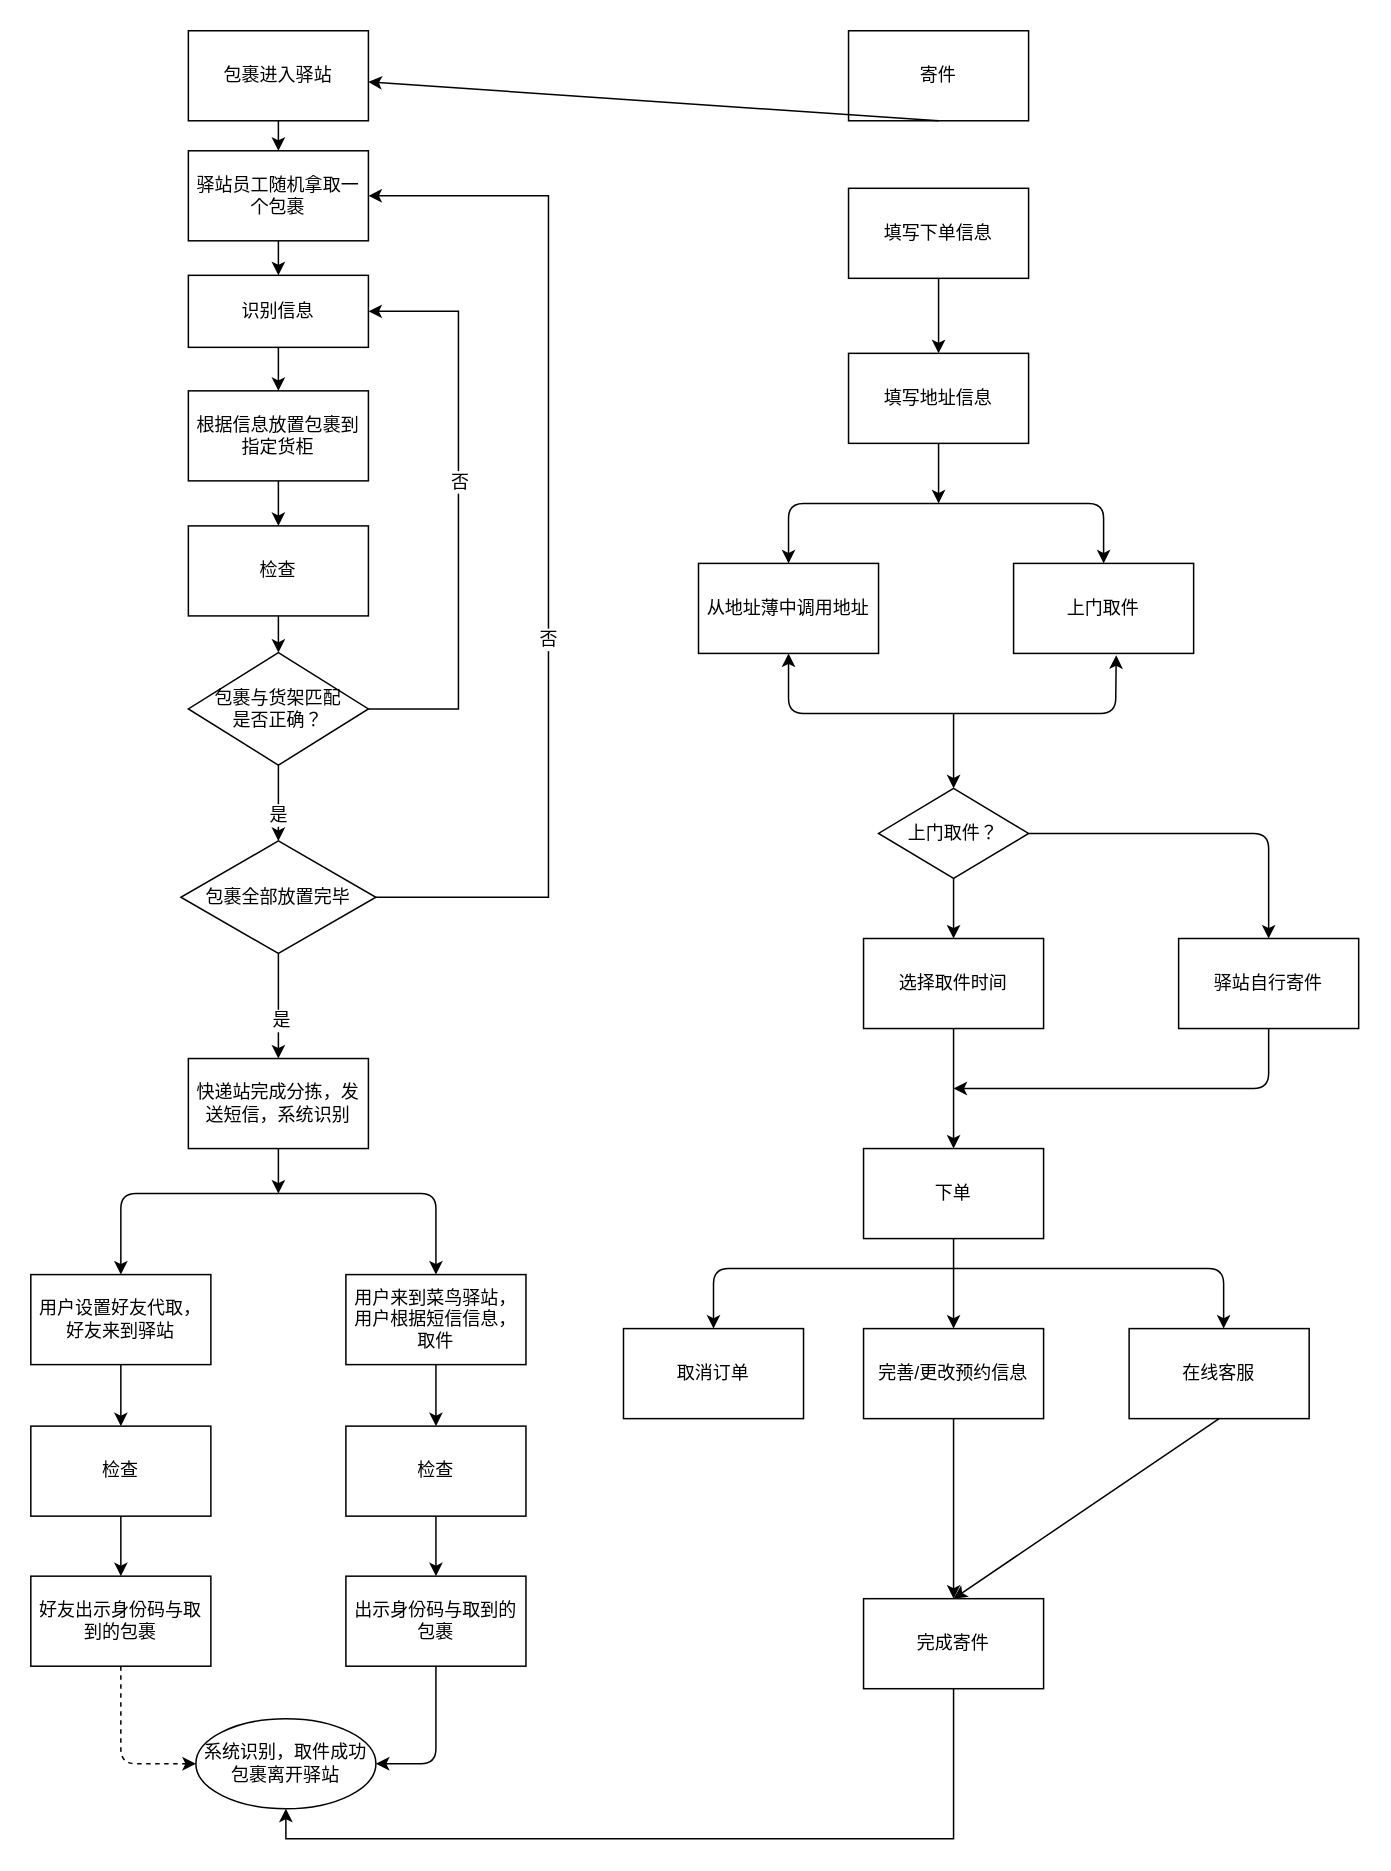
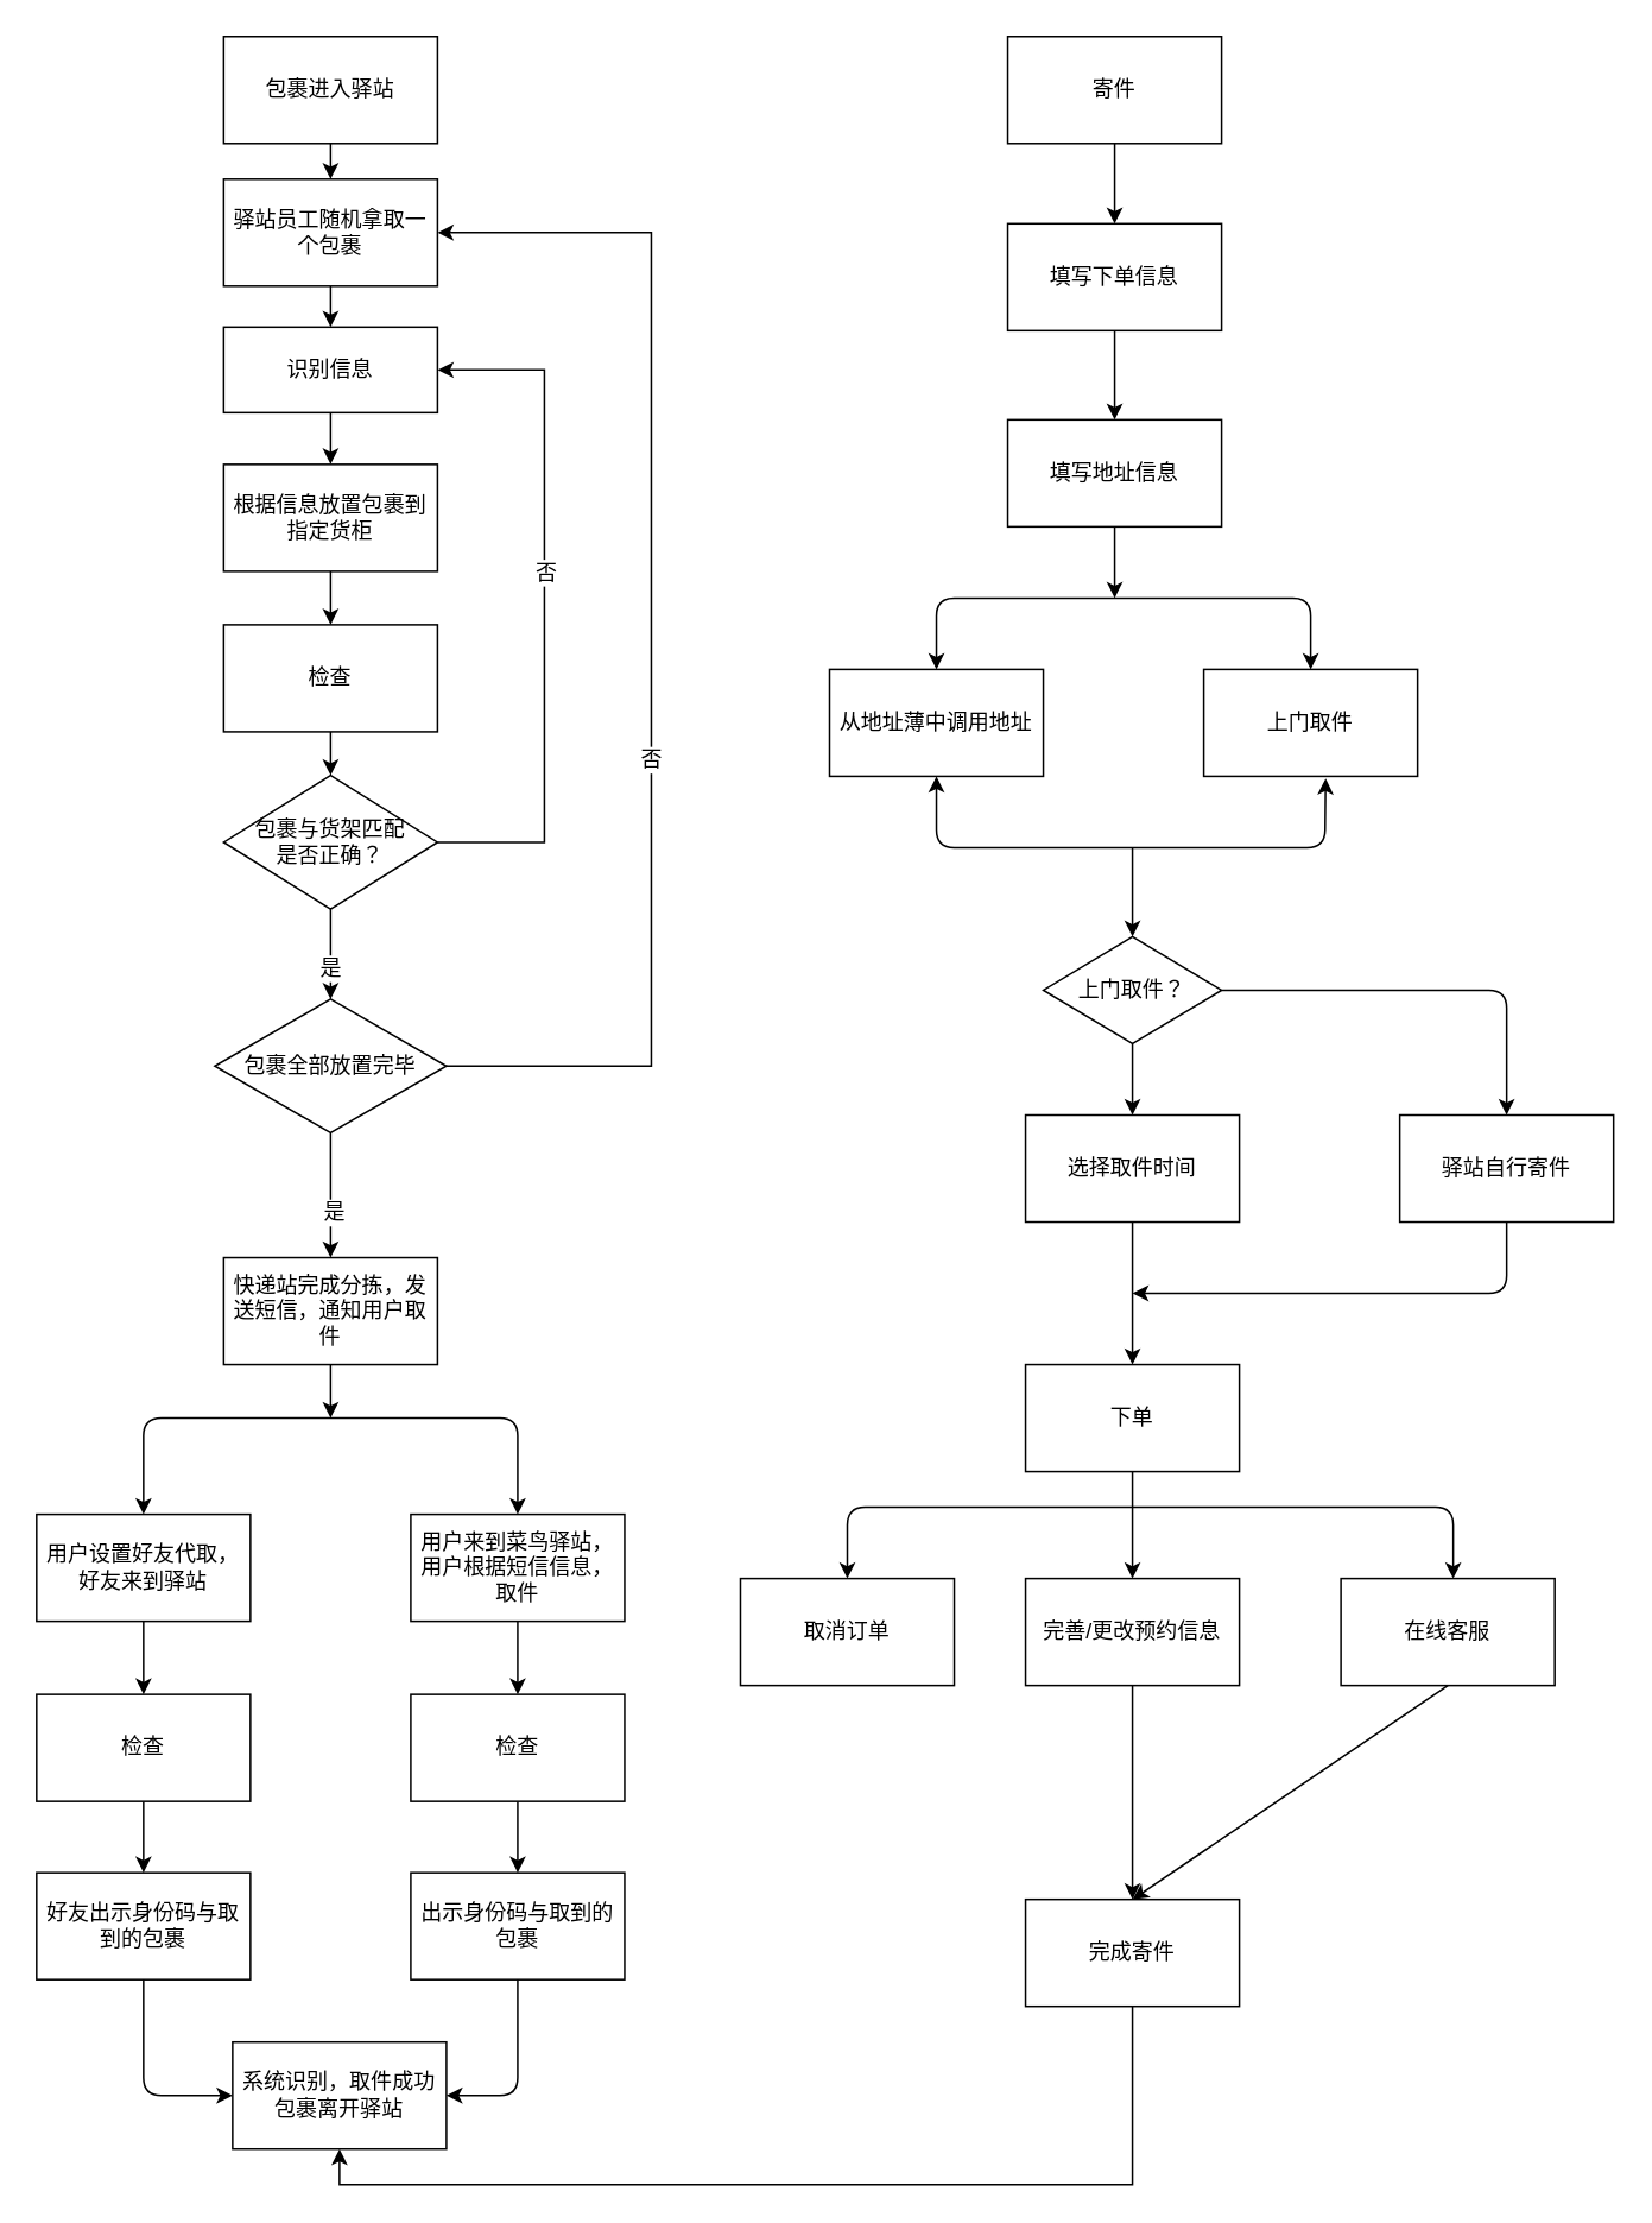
- <mxCell id="21" value="" style="endArrow=classic;html=1;exitX=0.5;exitY=1;exitDx=0;exitDy=0;" edge="1" parent="1" source="18" target="4"><mxGeometry width="50" height="50" relative="1" as="geometry"><mxPoint x="398" y="305" as="sourcePoint" /><mxPoint x="448" y="255" as="targetPoint" /></mxGeometry></mxCell>
+ <mxCell id="21" value="" style="endArrow=classic;html=1;exitX=0.5;exitY=1;exitDx=0;exitDy=0;entryX=0.5;entryY=0;entryDx=0;entryDy=0;" edge="1" parent="1" source="18" target="19"><mxGeometry width="50" height="50" relative="1" as="geometry"><mxPoint x="398" y="305" as="sourcePoint" /><mxPoint x="448" y="255" as="targetPoint" /></mxGeometry></mxCell>
- <mxCell id="7" value="快递站完成分拣，发送短信，系统识别" style="rounded=0;whiteSpace=wrap;html=1;" vertex="1" parent="1"><mxGeometry x="125" y="705" width="120" height="60" as="geometry" /></mxCell>
+ <mxCell id="7" value="快递站完成分拣，发送短信，通知用户取件" style="rounded=0;whiteSpace=wrap;html=1;" vertex="1" parent="1"><mxGeometry x="125" y="705" width="120" height="60" as="geometry" /></mxCell>
- <mxCell id="16" value="" style="endArrow=classic;html=1;exitX=0.5;exitY=1;exitDx=0;exitDy=0;entryX=0;entryY=0.5;entryDx=0;entryDy=0;dashed=1;" edge="1" parent="1" source="11" target="12"><mxGeometry width="50" height="50" relative="1" as="geometry"><mxPoint x="20" y="1275" as="sourcePoint" /><mxPoint x="70" y="1225" as="targetPoint" /><Array as="points"><mxPoint x="80" y="1175" /></Array></mxGeometry></mxCell>
+ <mxCell id="16" value="" style="endArrow=classic;html=1;exitX=0.5;exitY=1;exitDx=0;exitDy=0;entryX=0;entryY=0.5;entryDx=0;entryDy=0;" edge="1" parent="1" source="11" target="12"><mxGeometry width="50" height="50" relative="1" as="geometry"><mxPoint x="20" y="1275" as="sourcePoint" /><mxPoint x="70" y="1225" as="targetPoint" /><Array as="points"><mxPoint x="80" y="1175" /></Array></mxGeometry></mxCell>
- <mxCell id="12" value="系统识别，取件成功&lt;br&gt;包裹离开驿站" style="ellipse;whiteSpace=wrap;html=1;" vertex="1" parent="1"><mxGeometry x="130" y="1145" width="120" height="60" as="geometry" /></mxCell>
+ <mxCell id="12" value="系统识别，取件成功&lt;br&gt;包裹离开驿站" style="rounded=0;whiteSpace=wrap;html=1;" vertex="1" parent="1"><mxGeometry x="130" y="1145" width="120" height="60" as="geometry" /></mxCell>
